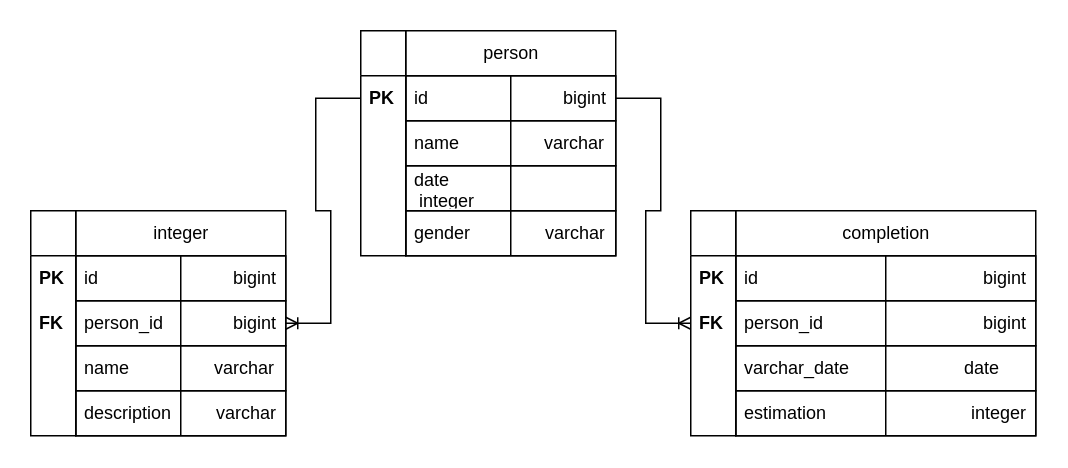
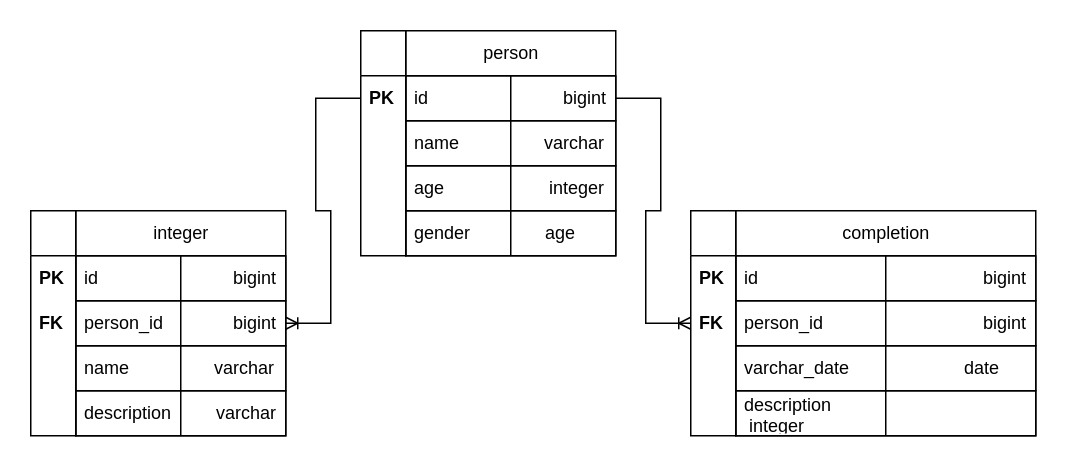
- <mxCell id="5" value="date&amp;nbsp; &amp;nbsp; &amp;nbsp; &amp;nbsp; &amp;nbsp; &amp;nbsp; &amp;nbsp; &amp;nbsp; &amp;nbsp; &amp;nbsp; &amp;nbsp;integer" style="text;strokeColor=default;fillColor=none;align=left;verticalAlign=middle;spacingLeft=4;spacingRight=4;overflow=hidden;points=[[0,0.5],[1,0.5]];portConstraint=eastwest;rotatable=0;whiteSpace=wrap;html=1;" vertex="1" parent="2"><mxGeometry y="90" width="140" height="30" as="geometry" /></mxCell>
+ <mxCell id="5" value="age&amp;nbsp; &amp;nbsp; &amp;nbsp; &amp;nbsp; &amp;nbsp; &amp;nbsp; &amp;nbsp; &amp;nbsp; &amp;nbsp; &amp;nbsp; &amp;nbsp;integer" style="text;strokeColor=default;fillColor=none;align=left;verticalAlign=middle;spacingLeft=4;spacingRight=4;overflow=hidden;points=[[0,0.5],[1,0.5]];portConstraint=eastwest;rotatable=0;whiteSpace=wrap;html=1;" vertex="1" parent="2"><mxGeometry y="90" width="140" height="30" as="geometry" /></mxCell>
- <mxCell id="6" value="gender&amp;nbsp; &amp;nbsp; &amp;nbsp; &amp;nbsp; &amp;nbsp; &amp;nbsp; &amp;nbsp; &amp;nbsp;varchar" style="text;strokeColor=default;fillColor=none;align=left;verticalAlign=middle;spacingLeft=4;spacingRight=4;overflow=hidden;points=[[0,0.5],[1,0.5]];portConstraint=eastwest;rotatable=0;whiteSpace=wrap;html=1;" vertex="1" parent="2"><mxGeometry y="120" width="140" height="30" as="geometry" /></mxCell>
+ <mxCell id="6" value="gender&amp;nbsp; &amp;nbsp; &amp;nbsp; &amp;nbsp; &amp;nbsp; &amp;nbsp; &amp;nbsp; &amp;nbsp;age" style="text;strokeColor=default;fillColor=none;align=left;verticalAlign=middle;spacingLeft=4;spacingRight=4;overflow=hidden;points=[[0,0.5],[1,0.5]];portConstraint=eastwest;rotatable=0;whiteSpace=wrap;html=1;" vertex="1" parent="2"><mxGeometry y="120" width="140" height="30" as="geometry" /></mxCell>
- <mxCell id="18" value="estimation&amp;nbsp; &amp;nbsp; &amp;nbsp; &amp;nbsp; &amp;nbsp; &amp;nbsp; &amp;nbsp; &amp;nbsp; &amp;nbsp; &amp;nbsp; &amp;nbsp; &amp;nbsp; &amp;nbsp; &amp;nbsp; &amp;nbsp;integer" style="text;strokeColor=default;fillColor=none;align=left;verticalAlign=middle;spacingLeft=4;spacingRight=4;overflow=hidden;points=[[0,0.5],[1,0.5]];portConstraint=eastwest;rotatable=0;whiteSpace=wrap;html=1;" vertex="1" parent="14"><mxGeometry y="120" width="200" height="30" as="geometry" /></mxCell>
+ <mxCell id="18" value="description&amp;nbsp; &amp;nbsp; &amp;nbsp; &amp;nbsp; &amp;nbsp; &amp;nbsp; &amp;nbsp; &amp;nbsp; &amp;nbsp; &amp;nbsp; &amp;nbsp; &amp;nbsp; &amp;nbsp; &amp;nbsp; &amp;nbsp;integer" style="text;strokeColor=default;fillColor=none;align=left;verticalAlign=middle;spacingLeft=4;spacingRight=4;overflow=hidden;points=[[0,0.5],[1,0.5]];portConstraint=eastwest;rotatable=0;whiteSpace=wrap;html=1;" vertex="1" parent="14"><mxGeometry y="120" width="200" height="30" as="geometry" /></mxCell>
